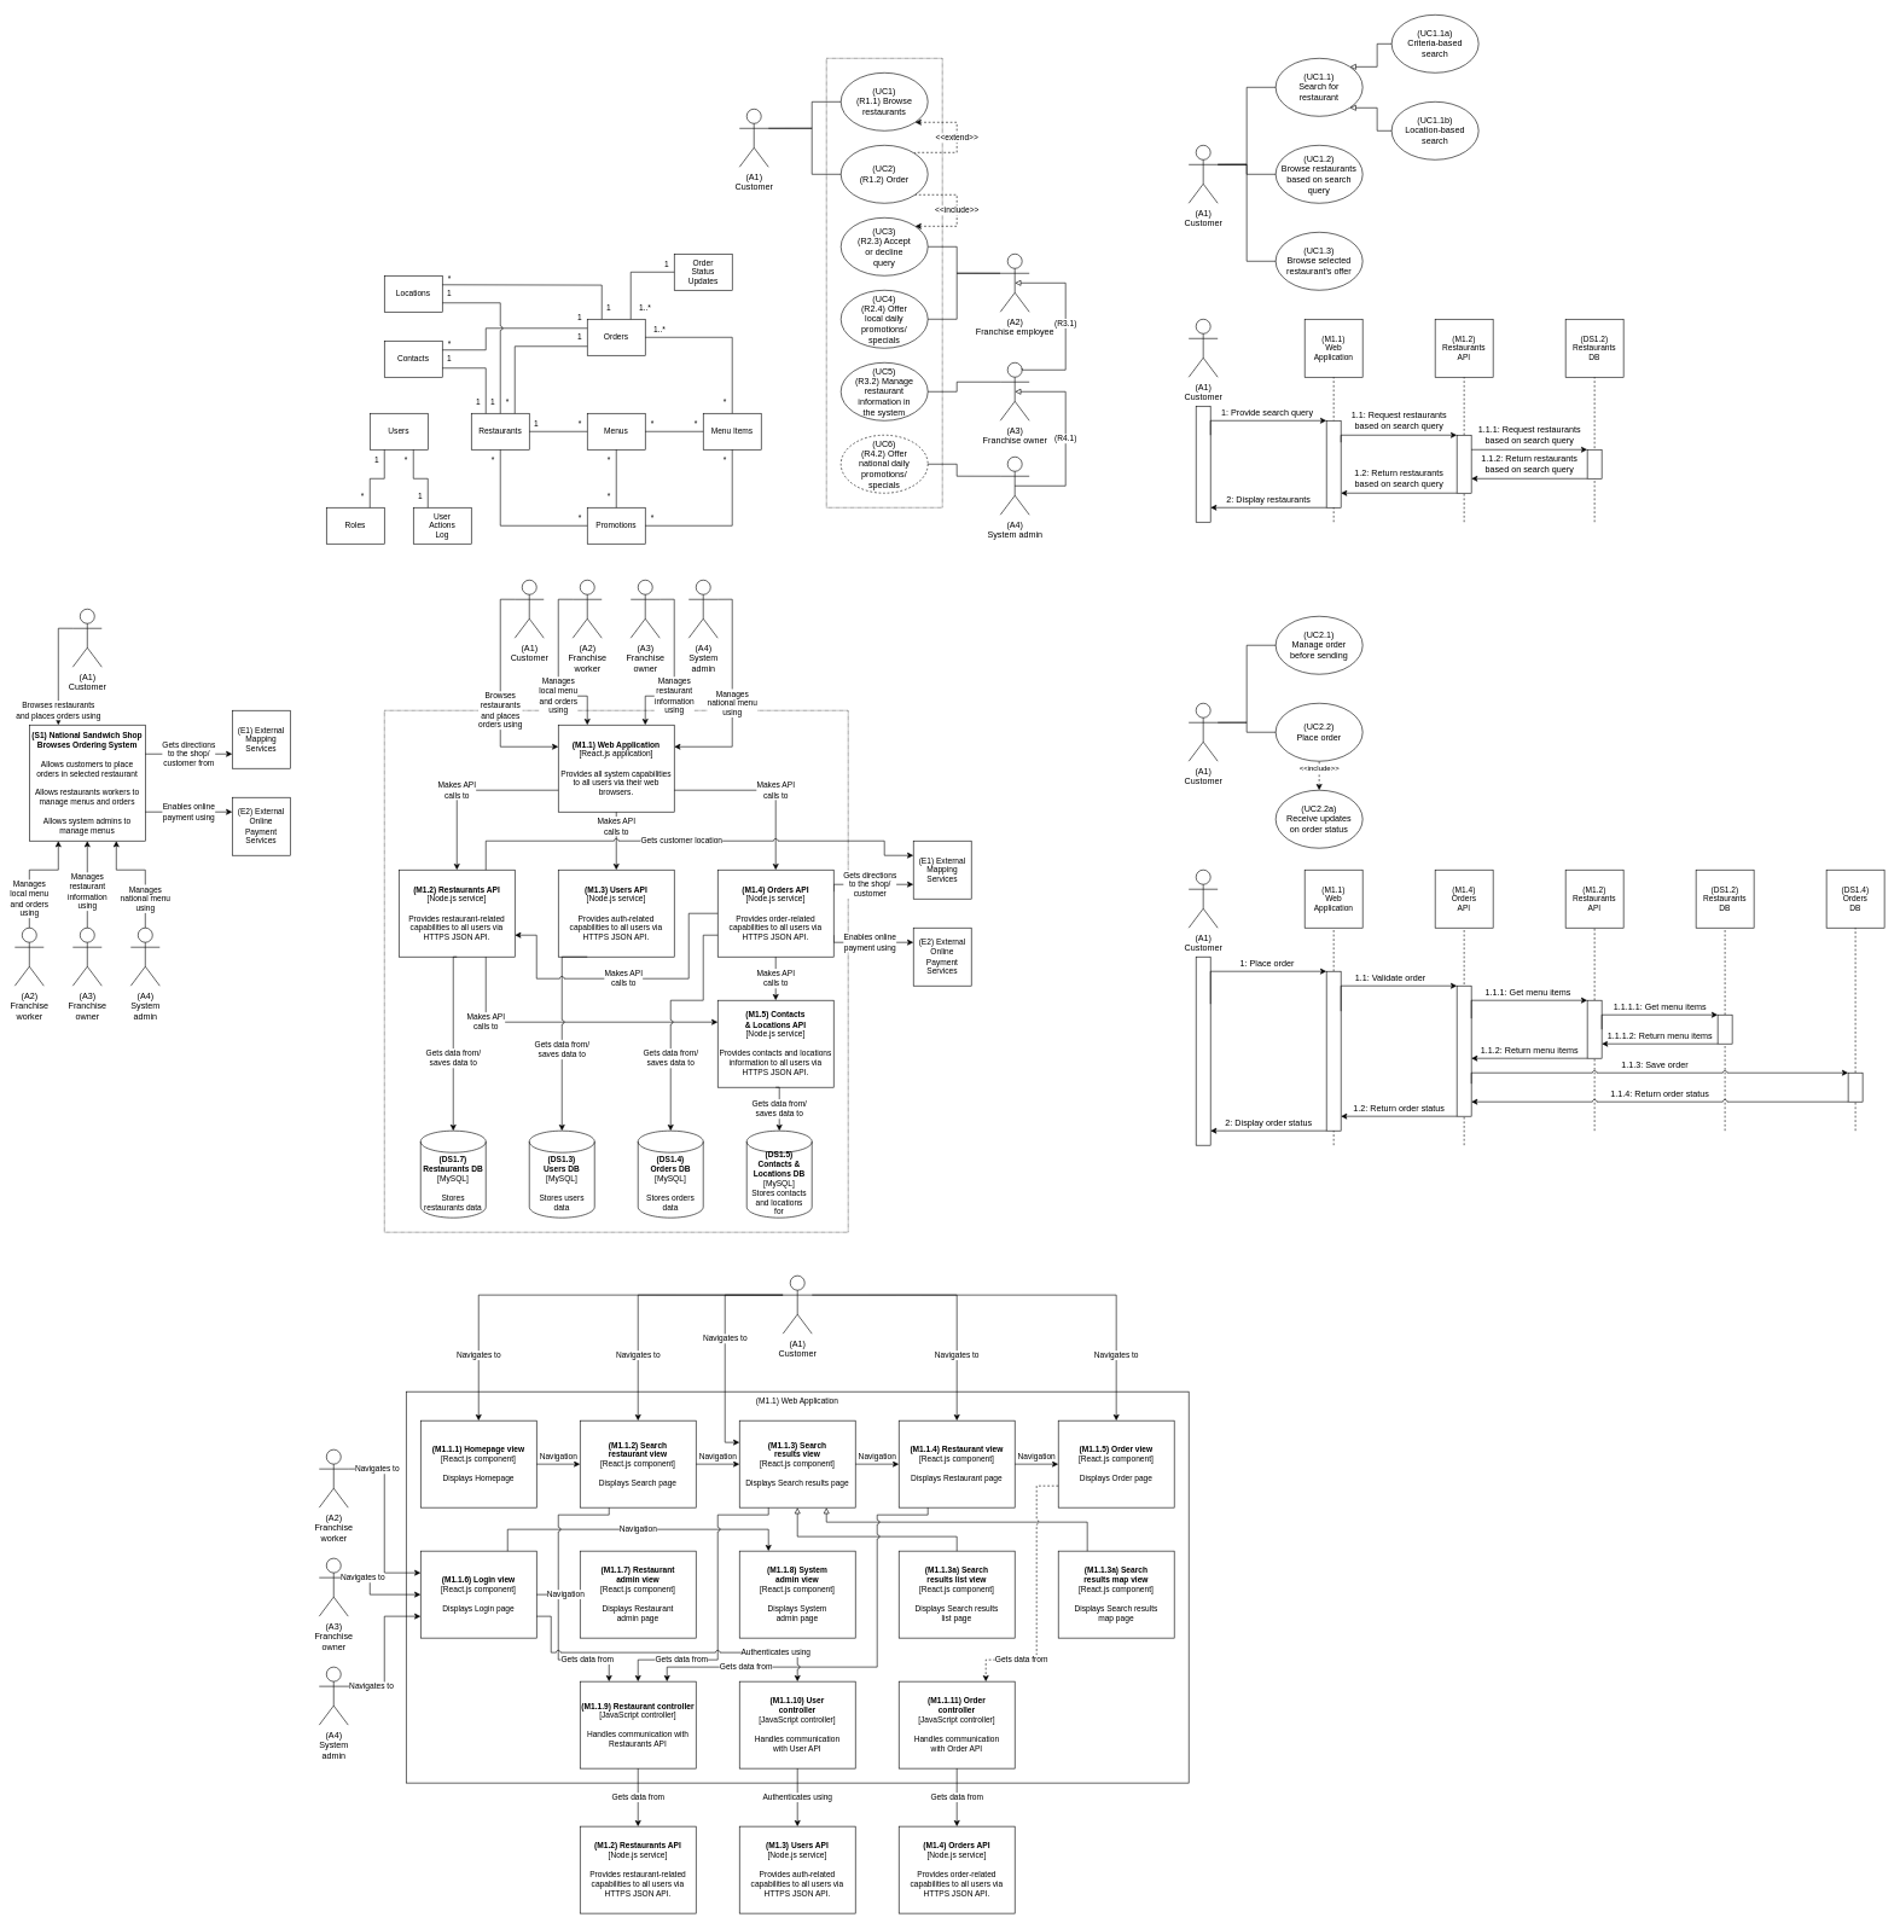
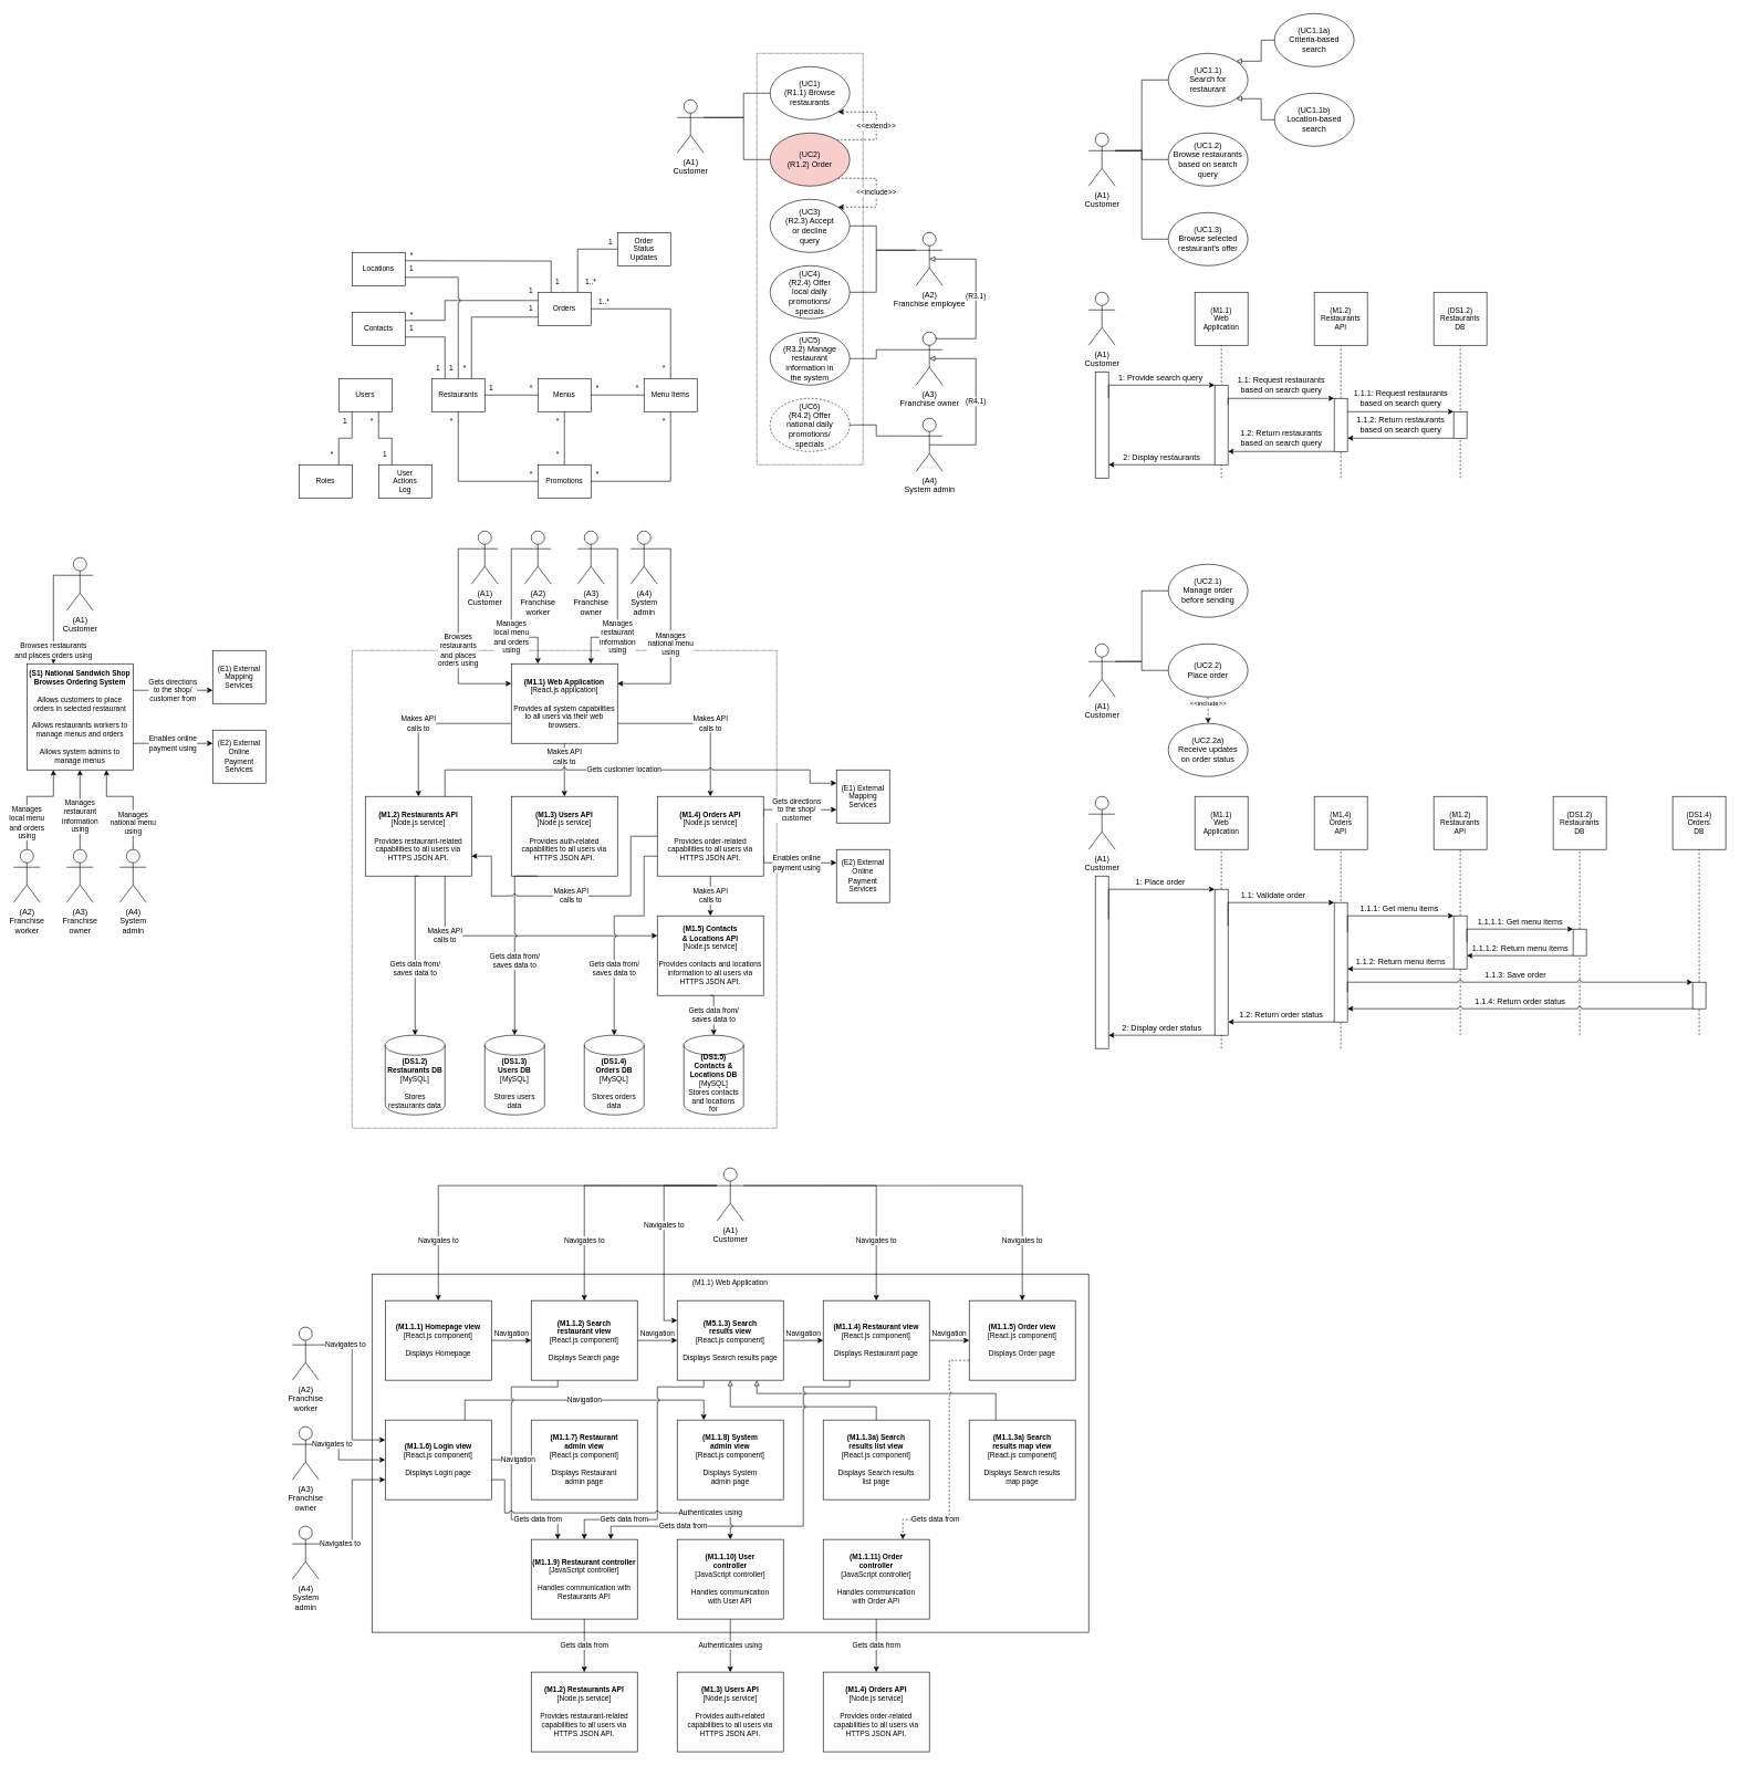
- <mxCell id="12" value="&lt;div&gt;(UC2)&lt;br&gt;&lt;/div&gt;&lt;div&gt;(R1.2) Order&lt;/div&gt;" style="ellipse;whiteSpace=wrap;html=1;" vertex="1" parent="1"><mxGeometry x="1160" y="200" width="120" height="80" as="geometry" /></mxCell>
+ <mxCell id="12" value="&lt;div&gt;(UC2)&lt;br&gt;&lt;/div&gt;&lt;div&gt;(R1.2) Order&lt;/div&gt;" style="ellipse;whiteSpace=wrap;html=1;fillColor=#f8cecc;" vertex="1" parent="1"><mxGeometry x="1160" y="200" width="120" height="80" as="geometry" /></mxCell>
- <mxCell id="4" value="&lt;div&gt;&lt;b&gt;(DS1.7) Restaurants DB&lt;br&gt;&lt;/b&gt;&lt;/div&gt;&lt;div&gt;[MySQL]&lt;b&gt;&lt;br&gt;&lt;/b&gt;&lt;/div&gt;&lt;div&gt;&lt;b&gt;&lt;br&gt;&lt;/b&gt;&lt;/div&gt;&lt;div&gt;Stores restaurants data&lt;br&gt;&lt;/div&gt;" style="shape=cylinder3;whiteSpace=wrap;html=1;boundedLbl=1;backgroundOutline=1;size=15;fontSize=11;" vertex="1" parent="1"><mxGeometry x="580" y="1560" width="90" height="120" as="geometry" /></mxCell>
+ <mxCell id="4" value="&lt;div&gt;&lt;b&gt;(DS1.2) Restaurants DB&lt;br&gt;&lt;/b&gt;&lt;/div&gt;&lt;div&gt;[MySQL]&lt;b&gt;&lt;br&gt;&lt;/b&gt;&lt;/div&gt;&lt;div&gt;&lt;b&gt;&lt;br&gt;&lt;/b&gt;&lt;/div&gt;&lt;div&gt;Stores restaurants data&lt;br&gt;&lt;/div&gt;" style="shape=cylinder3;whiteSpace=wrap;html=1;boundedLbl=1;backgroundOutline=1;size=15;fontSize=11;" vertex="1" parent="1"><mxGeometry x="580" y="1560" width="90" height="120" as="geometry" /></mxCell>
- <mxCell id="189" value="&lt;div&gt;&lt;b&gt;(M1.1.3) Search&lt;/b&gt;&lt;/div&gt;&lt;div&gt;&lt;b&gt;results view&lt;br&gt;&lt;/b&gt;&lt;/div&gt;&lt;div&gt;[React.js component]&lt;/div&gt;&lt;div&gt;&lt;br&gt;&lt;/div&gt;&lt;div&gt;Displays Search results page&lt;br&gt;&lt;/div&gt;" style="rounded=0;whiteSpace=wrap;html=1;fontSize=11;" vertex="1" parent="1"><mxGeometry x="1020" y="1960" width="160" height="120" as="geometry" /></mxCell>
+ <mxCell id="189" value="&lt;div&gt;&lt;b&gt;(M5.1.3) Search&lt;/b&gt;&lt;/div&gt;&lt;div&gt;&lt;b&gt;results view&lt;br&gt;&lt;/b&gt;&lt;/div&gt;&lt;div&gt;[React.js component]&lt;/div&gt;&lt;div&gt;&lt;br&gt;&lt;/div&gt;&lt;div&gt;Displays Search results page&lt;br&gt;&lt;/div&gt;" style="rounded=0;whiteSpace=wrap;html=1;fontSize=11;" vertex="1" parent="1"><mxGeometry x="1020" y="1960" width="160" height="120" as="geometry" /></mxCell>
